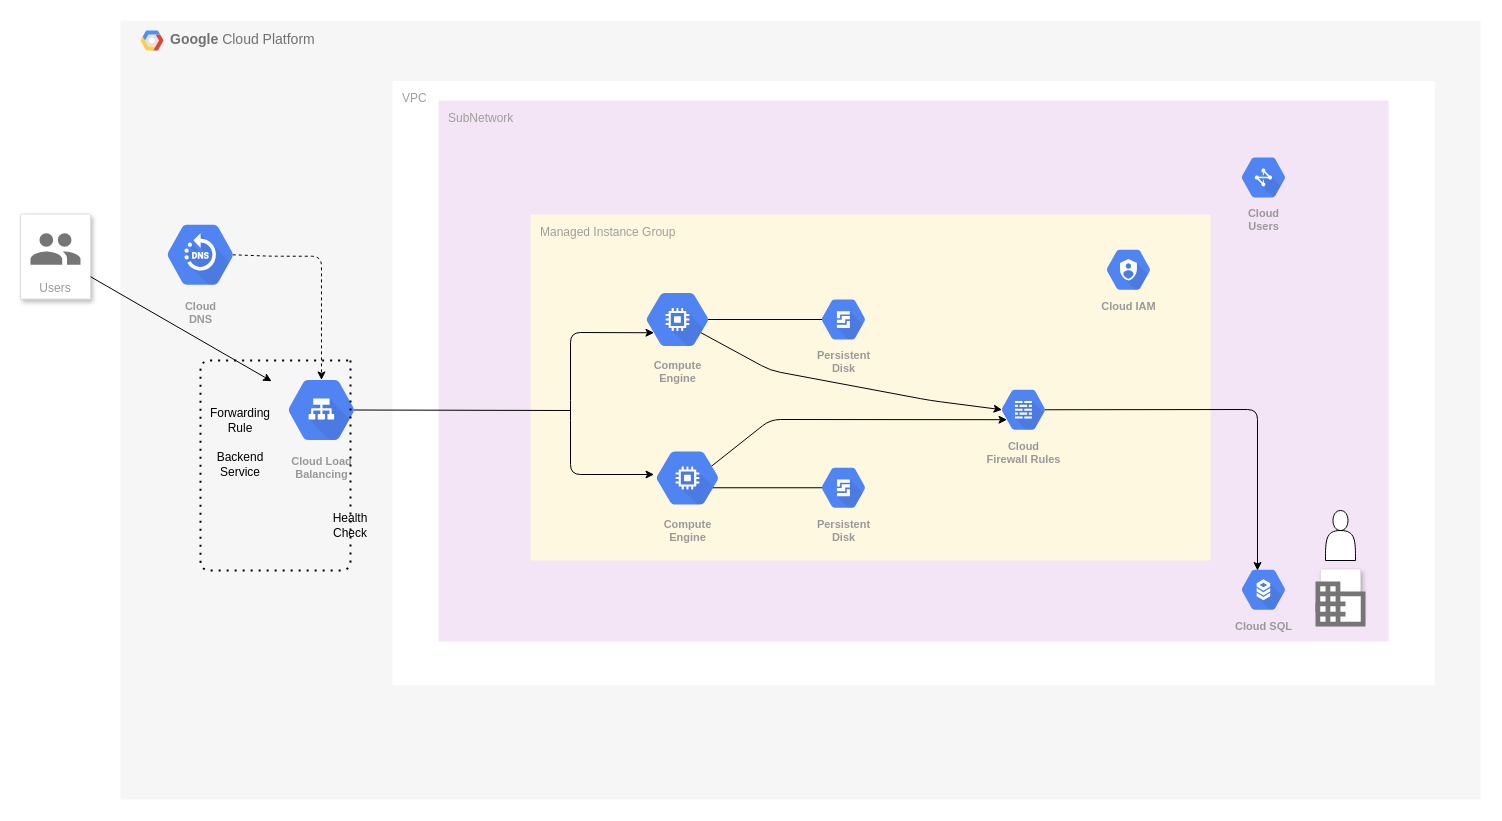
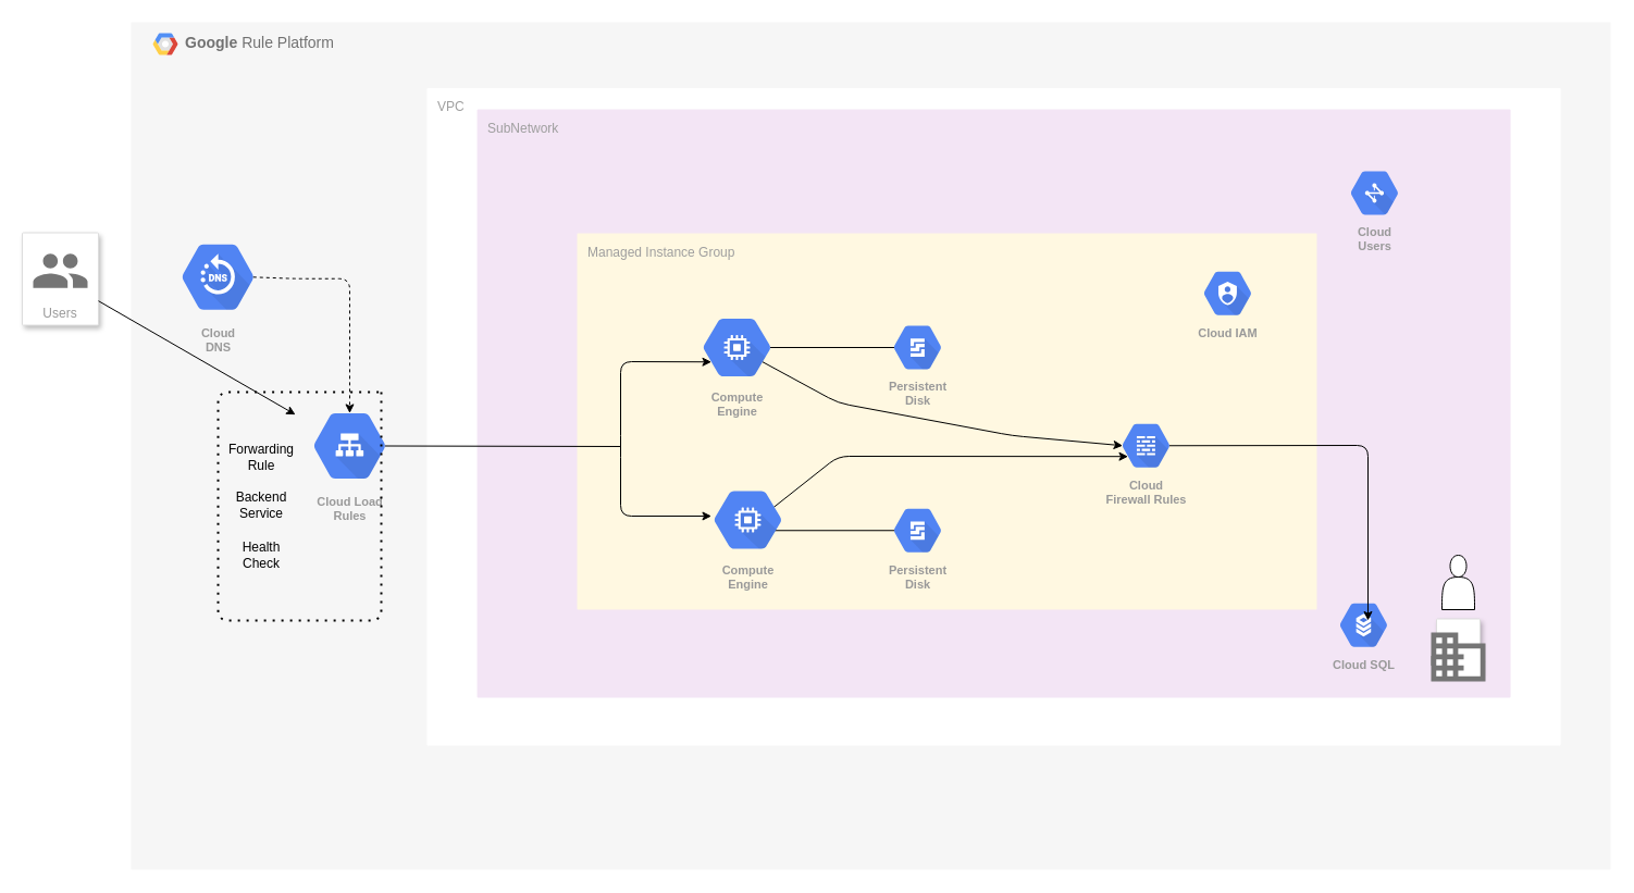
- <mxCell id="4" value="&lt;b&gt;Google &lt;/b&gt;Cloud Platform" style="fillColor=#F6F6F6;strokeColor=none;shadow=0;gradientColor=none;fontSize=14;align=left;spacing=10;fontColor=#717171;9E9E9E;verticalAlign=top;spacingTop=-4;fontStyle=0;spacingLeft=40;html=1;" parent="1" vertex="1"><mxGeometry x="120" y="20" width="1360" height="779" as="geometry" /></mxCell>
+ <mxCell id="4" value="&lt;b&gt;Google &lt;/b&gt;Rule Platform" style="fillColor=#F6F6F6;strokeColor=none;shadow=0;gradientColor=none;fontSize=14;align=left;spacing=10;fontColor=#717171;9E9E9E;verticalAlign=top;spacingTop=-4;fontStyle=0;spacingLeft=40;html=1;" parent="1" vertex="1"><mxGeometry x="120" y="20" width="1360" height="779" as="geometry" /></mxCell>
- <mxCell id="15" value="Cloud&#10;Firewall Rules" style="html=1;fillColor=#5184F3;strokeColor=none;verticalAlign=top;labelPosition=center;verticalLabelPosition=bottom;align=center;spacingTop=-6;fontSize=11;fontStyle=1;fontColor=#999999;shape=mxgraph.gcp2.hexIcon;prIcon=cloud_firewall_rules" parent="4" vertex="1"><mxGeometry x="870" y="360" width="66" height="58.5" as="geometry" /></mxCell>
+ <mxCell id="15" value="Cloud&#10;Firewall Rules" style="html=1;fillColor=#5184F3;strokeColor=none;verticalAlign=top;labelPosition=center;verticalLabelPosition=bottom;align=center;spacingTop=-6;fontSize=11;fontStyle=1;fontColor=#999999;shape=mxgraph.gcp2.hexIcon;prIcon=cloud_firewall_rules" parent="4" vertex="1"><mxGeometry x="900" y="360" width="66" height="58.5" as="geometry" /></mxCell>
- <mxCell id="7" value="Cloud Load&#10;Balancing" style="html=1;fillColor=#5184F3;strokeColor=none;verticalAlign=top;labelPosition=center;verticalLabelPosition=bottom;align=center;spacingTop=-6;fontSize=11;fontStyle=1;fontColor=#999999;shape=mxgraph.gcp2.hexIcon;prIcon=cloud_load_balancing" parent="4" vertex="1"><mxGeometry x="151.111" y="345.296" width="99.733" height="88.4" as="geometry" /></mxCell>
+ <mxCell id="7" value="Cloud Load&#10;Rules" style="html=1;fillColor=#5184F3;strokeColor=none;verticalAlign=top;labelPosition=center;verticalLabelPosition=bottom;align=center;spacingTop=-6;fontSize=11;fontStyle=1;fontColor=#999999;shape=mxgraph.gcp2.hexIcon;prIcon=cloud_load_balancing" parent="4" vertex="1"><mxGeometry x="151.111" y="345.296" width="99.733" height="88.4" as="geometry" /></mxCell>
- <mxCell id="32" value="Health Check" style="text;html=1;strokeColor=none;fillColor=none;align=center;verticalAlign=middle;whiteSpace=wrap;rounded=0;" parent="4" vertex="1"><mxGeometry x="210" y="495" width="40" height="20" as="geometry" /></mxCell>
+ <mxCell id="32" value="Health Check" style="text;html=1;strokeColor=none;fillColor=none;align=center;verticalAlign=middle;whiteSpace=wrap;rounded=0;" parent="4" vertex="1"><mxGeometry x="100" y="480" width="40" height="20" as="geometry" /></mxCell>
- <mxCell id="13" value="Cloud SQL" style="html=1;fillColor=#5184F3;strokeColor=none;verticalAlign=top;labelPosition=center;verticalLabelPosition=bottom;align=center;spacingTop=-6;fontSize=11;fontStyle=1;fontColor=#999999;shape=mxgraph.gcp2.hexIcon;prIcon=cloud_sql" parent="4" vertex="1"><mxGeometry x="1110" y="540" width="66" height="58.5" as="geometry" /></mxCell>
+ <mxCell id="13" value="Cloud SQL" style="html=1;fillColor=#5184F3;strokeColor=none;verticalAlign=top;labelPosition=center;verticalLabelPosition=bottom;align=center;spacingTop=-6;fontSize=11;fontStyle=1;fontColor=#999999;shape=mxgraph.gcp2.hexIcon;prIcon=cloud_sql" parent="4" vertex="1"><mxGeometry x="1100" y="525" width="66" height="58.5" as="geometry" /></mxCell>
